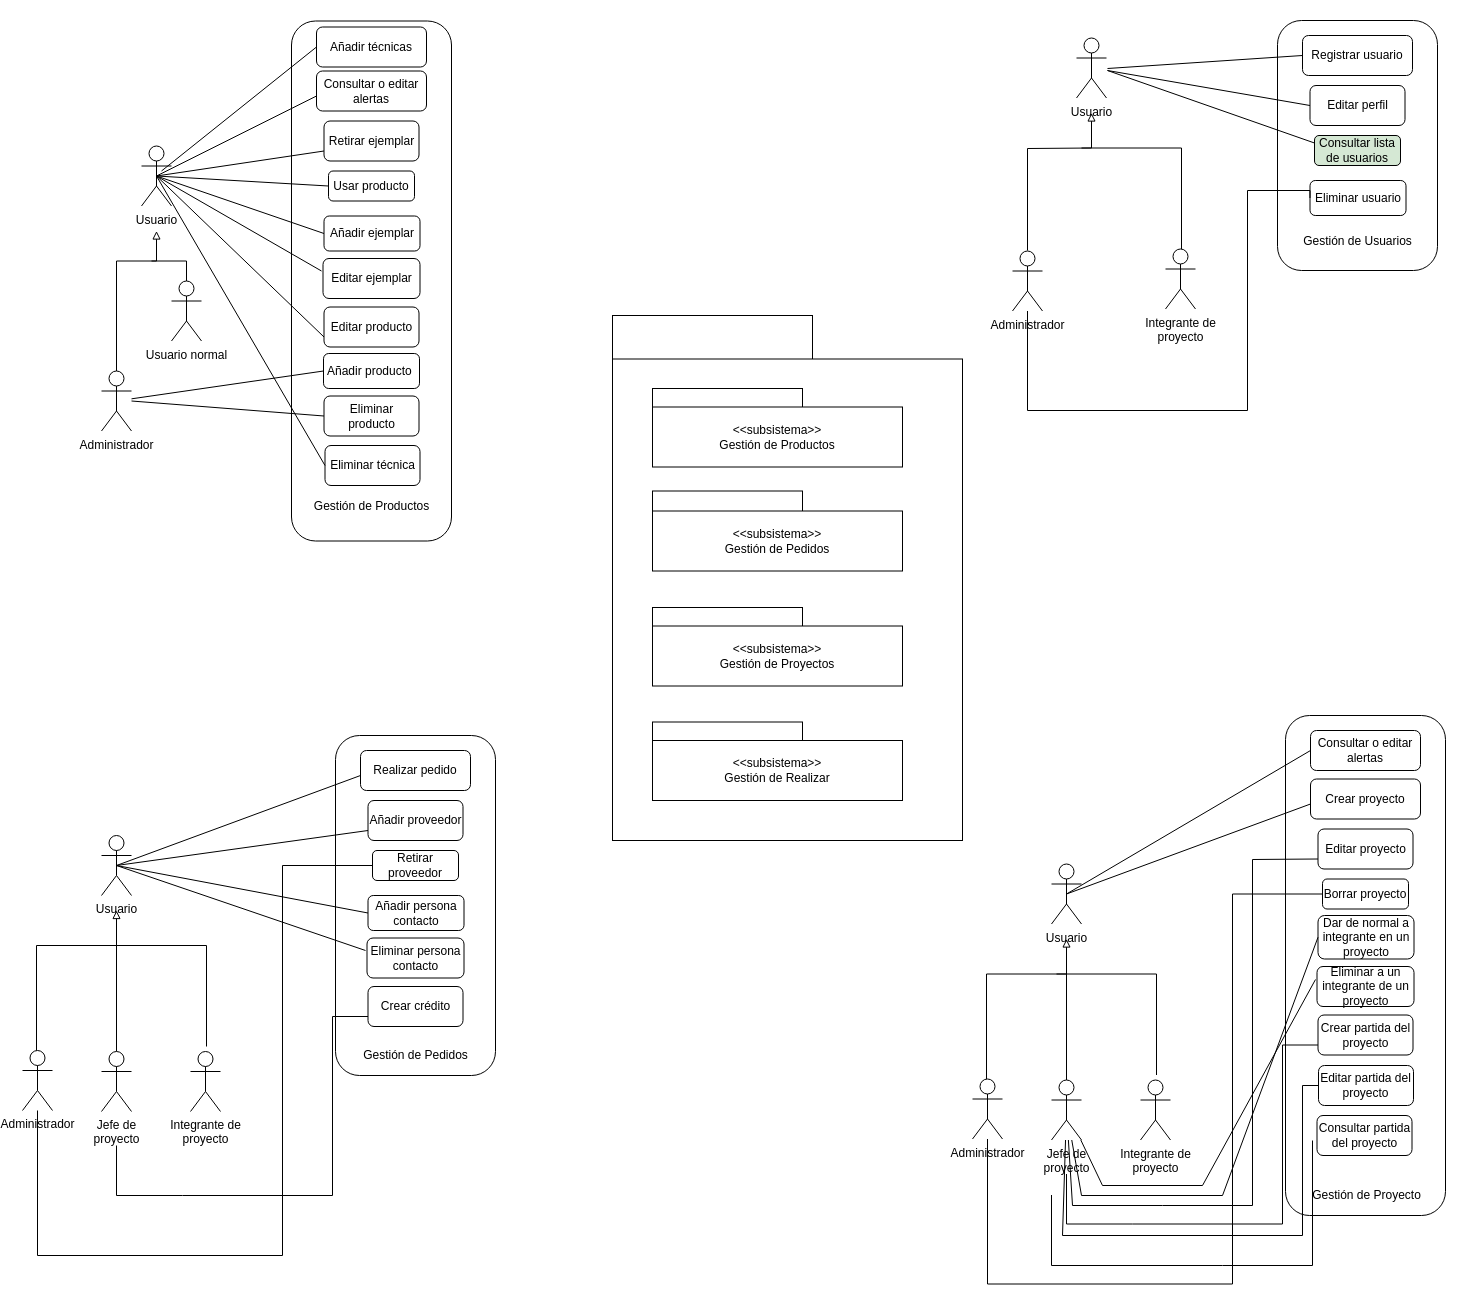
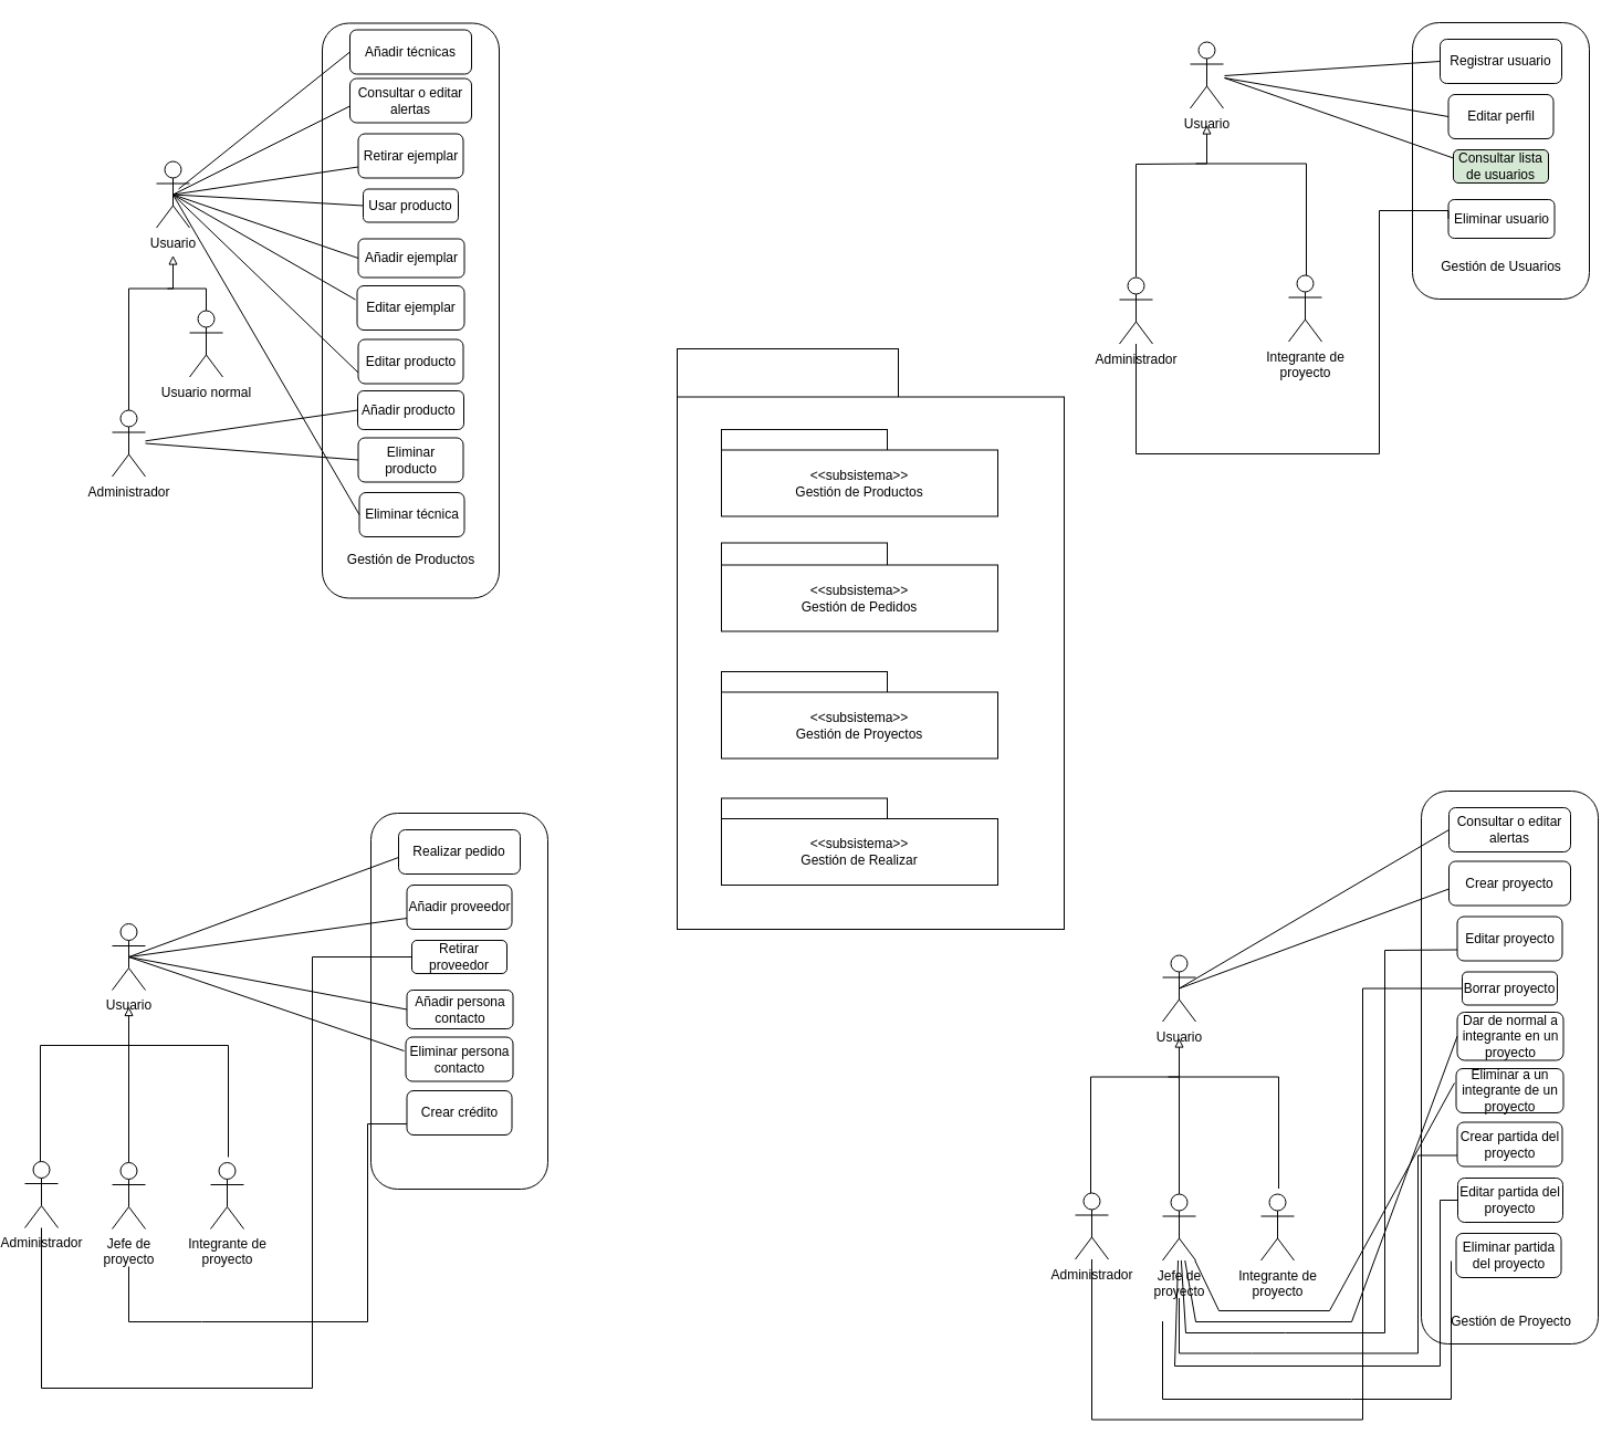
- <mxCell id="44" value="Gestión de Pedidos" style="text;html=1;align=center;verticalAlign=middle;resizable=0;points=[];autosize=1;" vertex="1" parent="1"><mxGeometry x="353" y="1045" width="120" height="20" as="geometry" /></mxCell>
- <mxCell id="72" value="Consultar partida del proyecto" style="rounded=1;whiteSpace=wrap;html=1;" vertex="1" parent="1"><mxGeometry x="1314.5" y="1115" width="95" height="40" as="geometry" /></mxCell>
+ <mxCell id="72" value="Eliminar partida del proyecto" style="rounded=1;whiteSpace=wrap;html=1;" vertex="1" parent="1"><mxGeometry x="1314.5" y="1115" width="95" height="40" as="geometry" /></mxCell>
